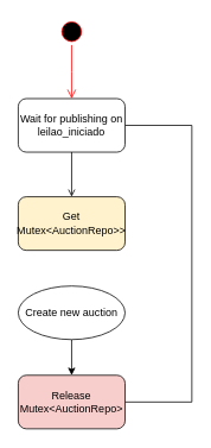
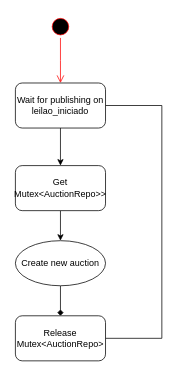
- <mxCell id="10" style="edgeStyle=orthogonalEdgeStyle;rounded=0;orthogonalLoop=1;jettySize=auto;html=1;exitX=0.5;exitY=1;exitDx=0;exitDy=0;entryX=0.5;entryY=0;entryDx=0;entryDy=0;endArrow=open;" edge="1" parent="1" source="11" target="5"><mxGeometry relative="1" as="geometry" /></mxCell>
+ <mxCell id="10" style="edgeStyle=orthogonalEdgeStyle;rounded=0;orthogonalLoop=1;jettySize=auto;html=1;exitX=0.5;exitY=1;exitDx=0;exitDy=0;entryX=0.5;entryY=0;entryDx=0;entryDy=0;" edge="1" parent="1" source="11" target="5"><mxGeometry relative="1" as="geometry" /></mxCell>
- <mxCell id="5" value="Get Mutex&amp;lt;AuctionRepo&amp;gt;&amp;gt;" style="rounded=1;whiteSpace=wrap;html=1;fillColor=#fff2cc;" vertex="1" parent="1"><mxGeometry x="20" y="220" width="120" height="60" as="geometry" /></mxCell>
+ <mxCell id="5" value="Get Mutex&amp;lt;AuctionRepo&amp;gt;&amp;gt;" style="rounded=1;whiteSpace=wrap;html=1;" vertex="1" parent="1"><mxGeometry x="20" y="220" width="120" height="60" as="geometry" /></mxCell>
+ <mxCell id="4" style="edgeStyle=orthogonalEdgeStyle;rounded=0;orthogonalLoop=1;jettySize=auto;html=1;exitX=0.5;exitY=1;exitDx=0;exitDy=0;entryX=0.5;entryY=0;entryDx=0;entryDy=0;" edge="1" parent="1" source="5" target="7"><mxGeometry relative="1" as="geometry" /></mxCell>
- <mxCell id="6" style="edgeStyle=orthogonalEdgeStyle;rounded=0;orthogonalLoop=1;jettySize=auto;html=1;exitX=0.5;exitY=1;exitDx=0;exitDy=0;entryX=0.5;entryY=0;entryDx=0;entryDy=0;" edge="1" parent="1" source="7" target="9"><mxGeometry relative="1" as="geometry" /></mxCell>
+ <mxCell id="6" style="edgeStyle=orthogonalEdgeStyle;rounded=0;orthogonalLoop=1;jettySize=auto;html=1;exitX=0.5;exitY=1;exitDx=0;exitDy=0;entryX=0.5;entryY=0;entryDx=0;entryDy=0;endArrow=diamond;" edge="1" parent="1" source="7" target="9"><mxGeometry relative="1" as="geometry" /></mxCell>
- <mxCell id="9" value="Release Mutex&amp;lt;AuctionRepo&amp;gt;" style="rounded=1;whiteSpace=wrap;html=1;fillColor=#f8cecc;" vertex="1" parent="1"><mxGeometry x="20" y="420" width="120" height="60" as="geometry" /></mxCell>
+ <mxCell id="9" value="Release Mutex&amp;lt;AuctionRepo&amp;gt;" style="rounded=1;whiteSpace=wrap;html=1;" vertex="1" parent="1"><mxGeometry x="20" y="420" width="120" height="60" as="geometry" /></mxCell>
